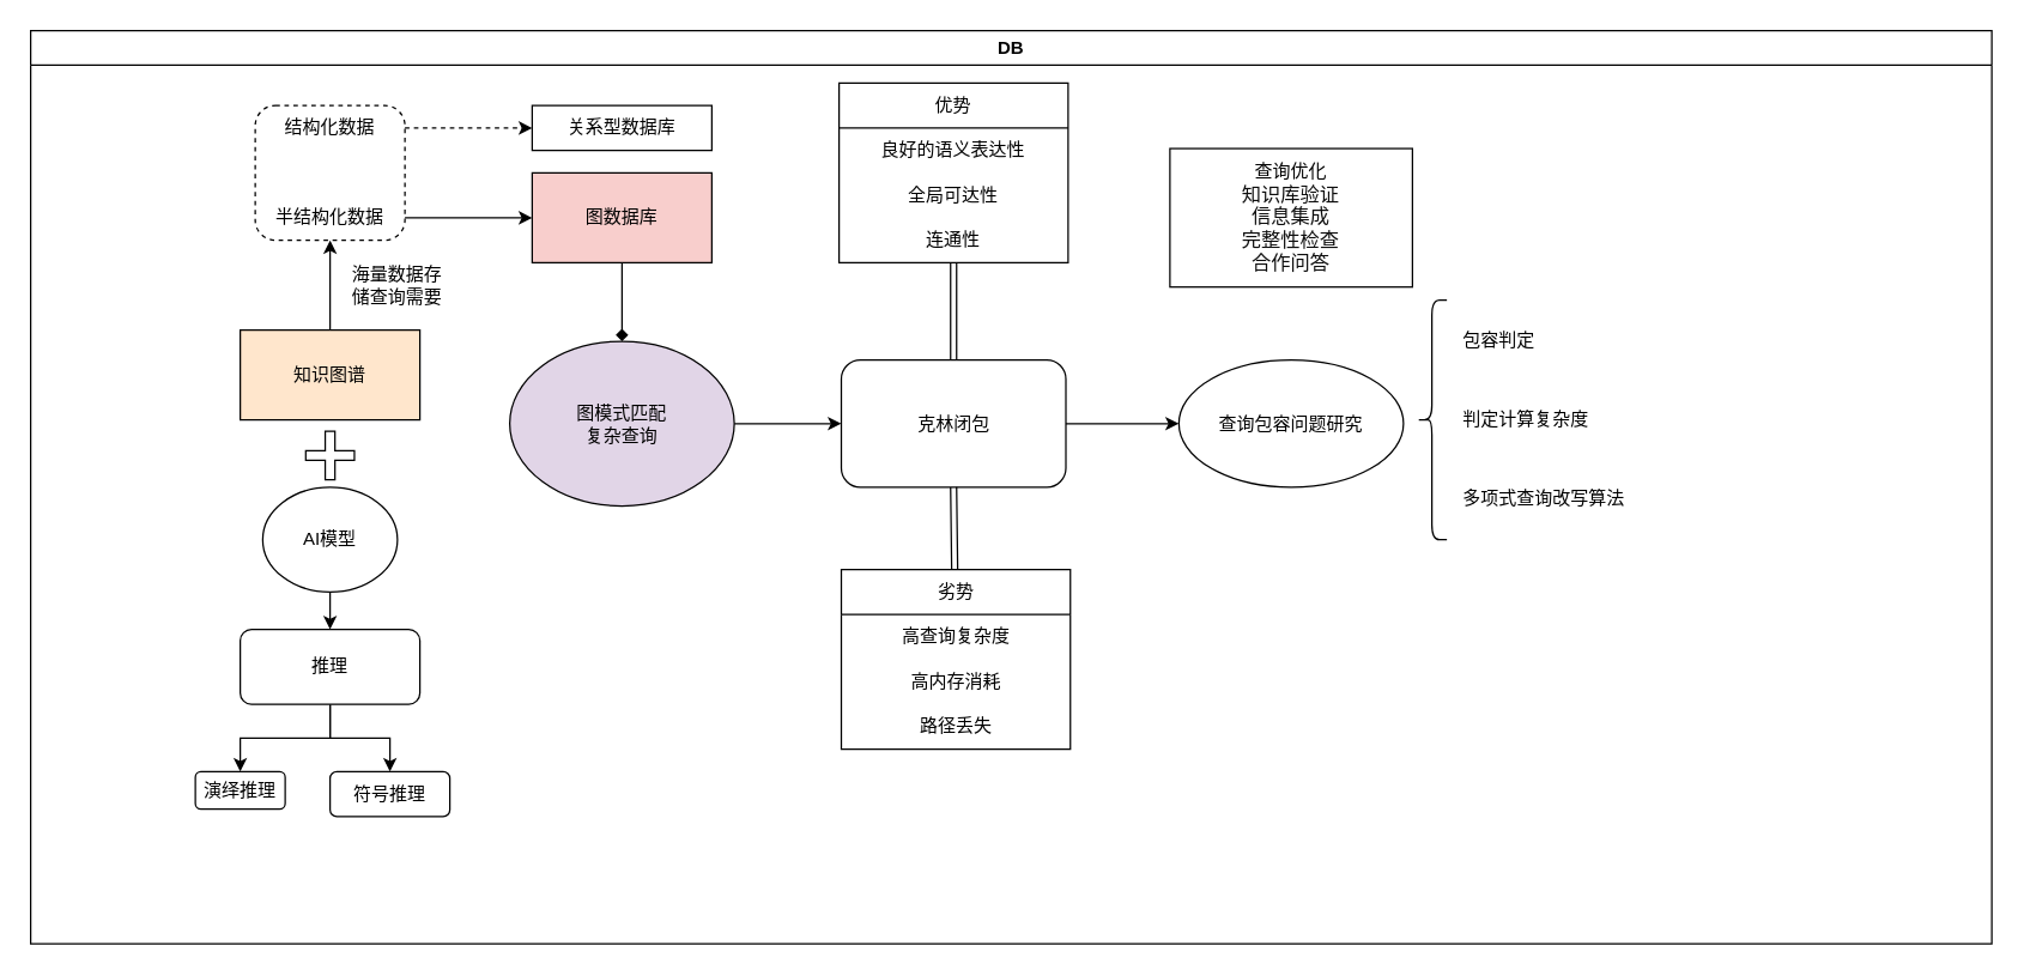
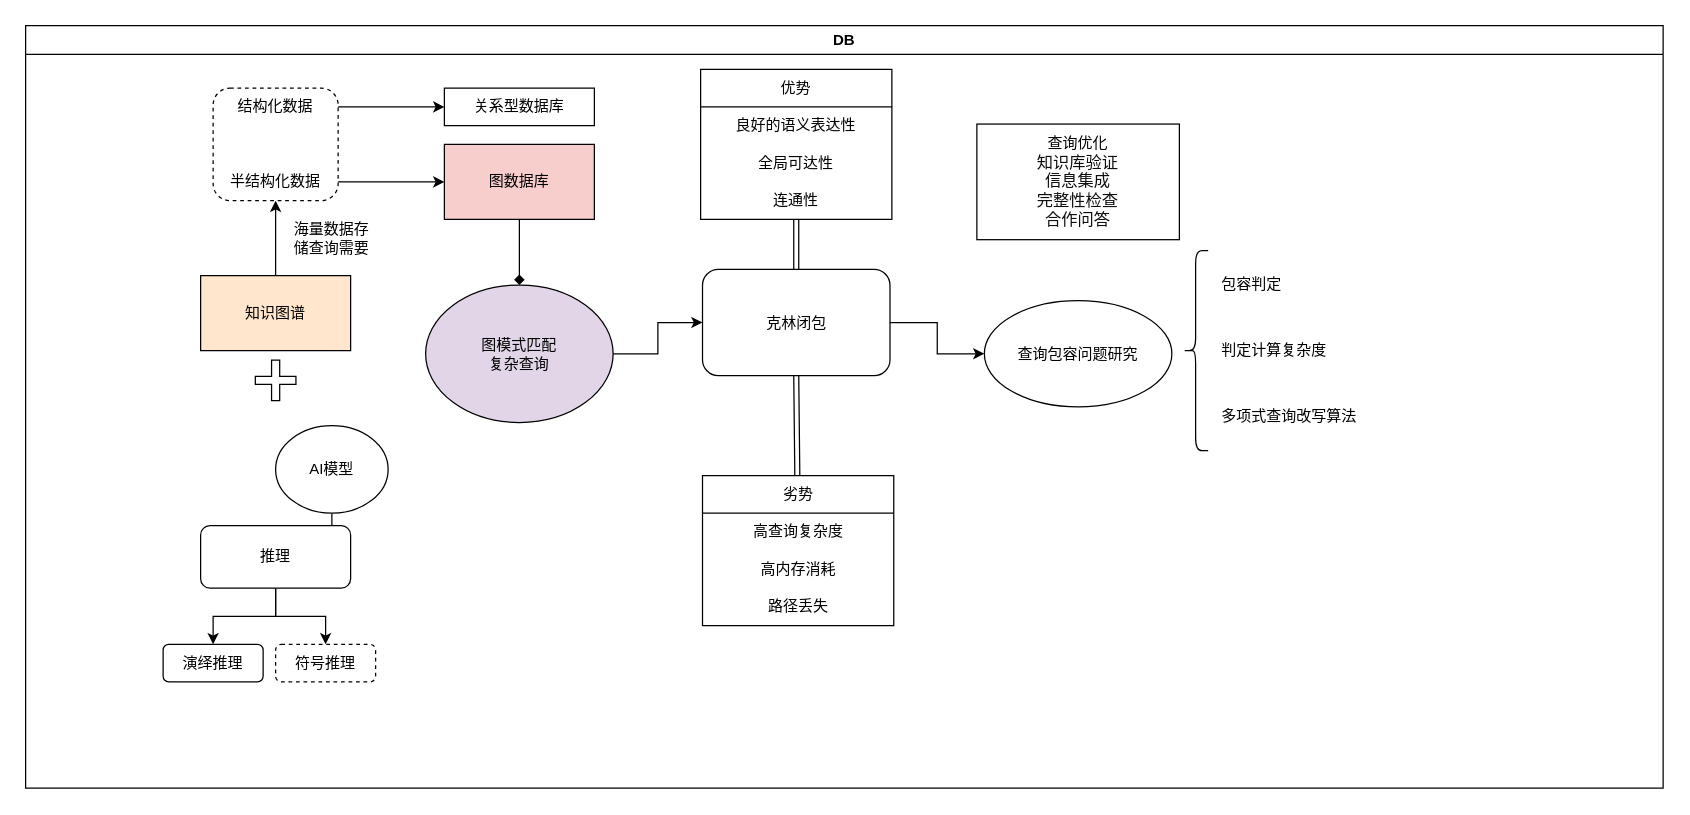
- <mxCell id="3" style="edgeStyle=orthogonalEdgeStyle;rounded=0;orthogonalLoop=1;jettySize=auto;html=1;entryX=0;entryY=0.5;entryDx=0;entryDy=0;dashed=1;" parent="2" source="4" target="7" edge="1"><mxGeometry relative="1" as="geometry" /></mxCell>
+ <mxCell id="3" style="edgeStyle=orthogonalEdgeStyle;rounded=0;orthogonalLoop=1;jettySize=auto;html=1;entryX=0;entryY=0.5;entryDx=0;entryDy=0;" parent="2" source="4" target="7" edge="1"><mxGeometry relative="1" as="geometry" /></mxCell>
- <mxCell id="13" value="克林闭包" style="rounded=1;whiteSpace=wrap;html=1;" parent="2" vertex="1"><mxGeometry x="541.5" y="220" width="150" height="85" as="geometry" /></mxCell>
+ <mxCell id="13" value="克林闭包" style="rounded=1;whiteSpace=wrap;html=1;" parent="2" vertex="1"><mxGeometry x="541.5" y="195" width="150" height="85" as="geometry" /></mxCell>
- <mxCell id="28" value="AI模型" style="ellipse;whiteSpace=wrap;html=1;" parent="2" vertex="1"><mxGeometry x="155" y="305" width="90" height="70" as="geometry" /></mxCell>
+ <mxCell id="28" value="AI模型" style="ellipse;whiteSpace=wrap;html=1;" parent="2" vertex="1"><mxGeometry x="200" y="320" width="90" height="70" as="geometry" /></mxCell>
- <mxCell id="33" value="演绎推理" style="rounded=1;whiteSpace=wrap;html=1;" parent="2" vertex="1"><mxGeometry x="110" y="495" width="60" height="25" as="geometry" /></mxCell>
+ <mxCell id="33" value="演绎推理" style="rounded=1;whiteSpace=wrap;html=1;" parent="2" vertex="1"><mxGeometry x="110" y="495" width="80" height="30" as="geometry" /></mxCell>
- <mxCell id="34" value="符号推理" style="rounded=1;whiteSpace=wrap;html=1;" parent="2" vertex="1"><mxGeometry x="200" y="495" width="80" height="30" as="geometry" /></mxCell>
+ <mxCell id="34" value="符号推理" style="rounded=1;whiteSpace=wrap;html=1;dashed=1;" parent="2" vertex="1"><mxGeometry x="200" y="495" width="80" height="30" as="geometry" /></mxCell>
